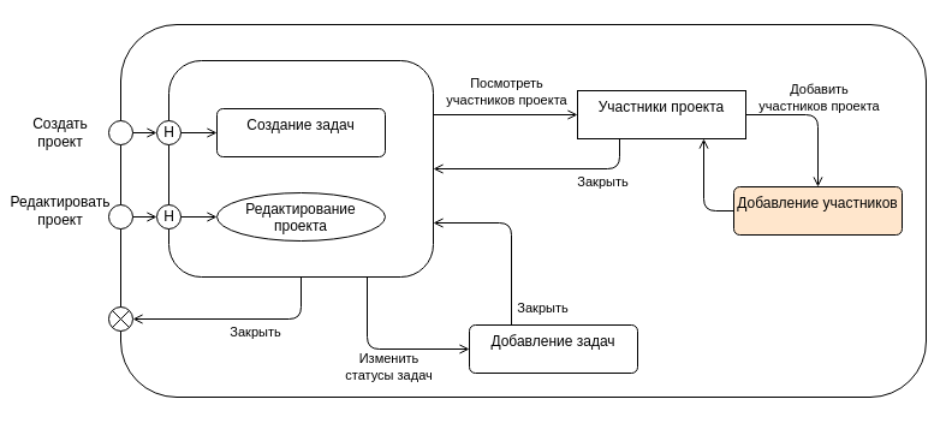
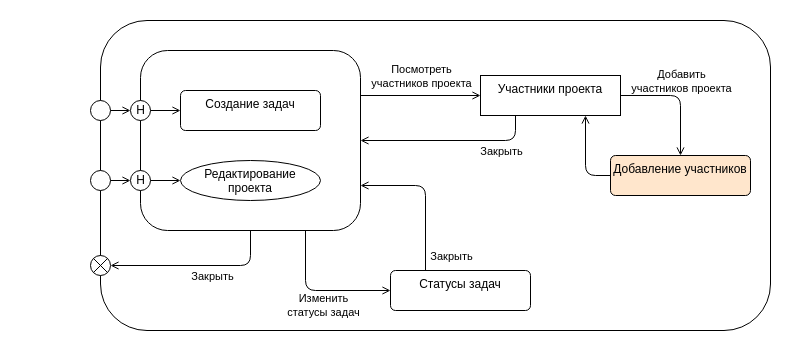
- <mxCell id="13" value="Создать проект" style="text;html=1;strokeColor=none;fillColor=none;align=center;verticalAlign=middle;whiteSpace=wrap;rounded=0;" vertex="1" parent="1"><mxGeometry x="20" y="95" width="60" height="30" as="geometry" /></mxCell>
- <mxCell id="14" value="Редактировать проект" style="text;html=1;strokeColor=none;fillColor=none;align=center;verticalAlign=middle;whiteSpace=wrap;rounded=0;" vertex="1" parent="1"><mxGeometry x="20" y="160" width="60" height="30" as="geometry" /></mxCell>
- <mxCell id="19" value="Добавление задач" style="html=1;align=center;verticalAlign=top;rounded=1;absoluteArcSize=1;arcSize=10;dashed=0;whiteSpace=wrap;" vertex="1" parent="1"><mxGeometry x="390" y="270" width="140" height="40" as="geometry" /></mxCell>
+ <mxCell id="19" value="Статусы задач" style="html=1;align=center;verticalAlign=top;rounded=1;absoluteArcSize=1;arcSize=10;dashed=0;whiteSpace=wrap;" vertex="1" parent="1"><mxGeometry x="390" y="270" width="140" height="40" as="geometry" /></mxCell>
